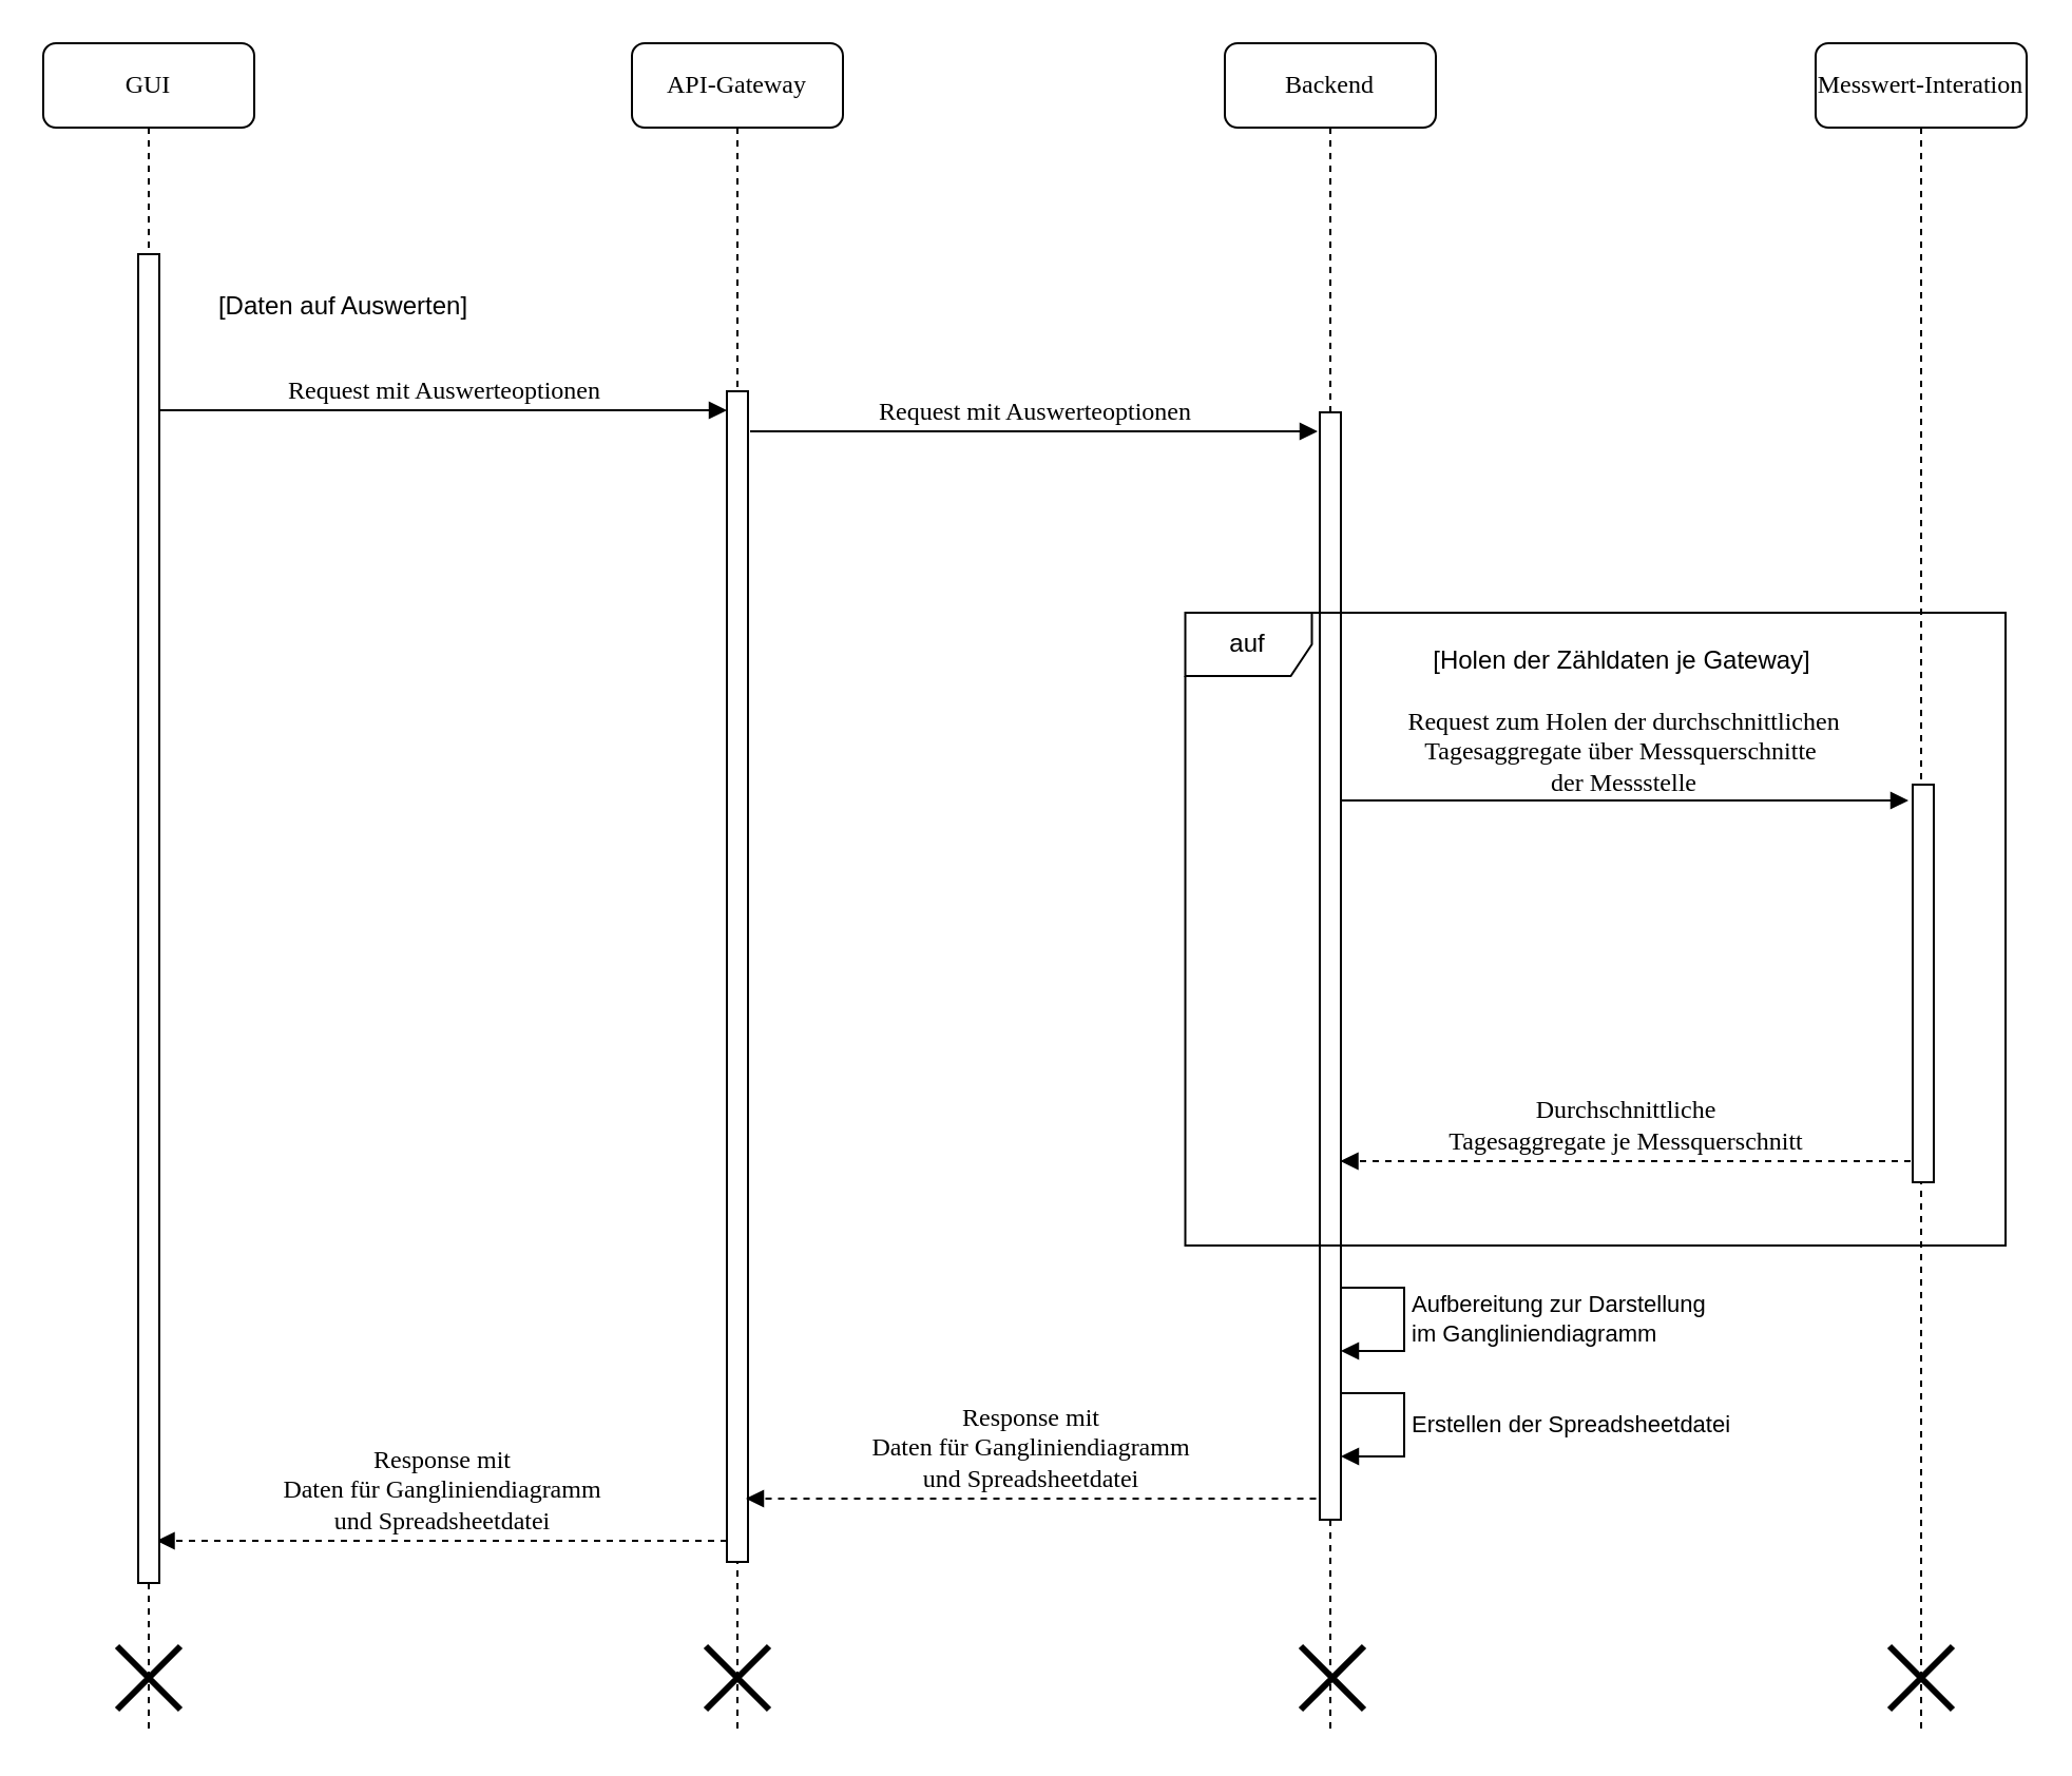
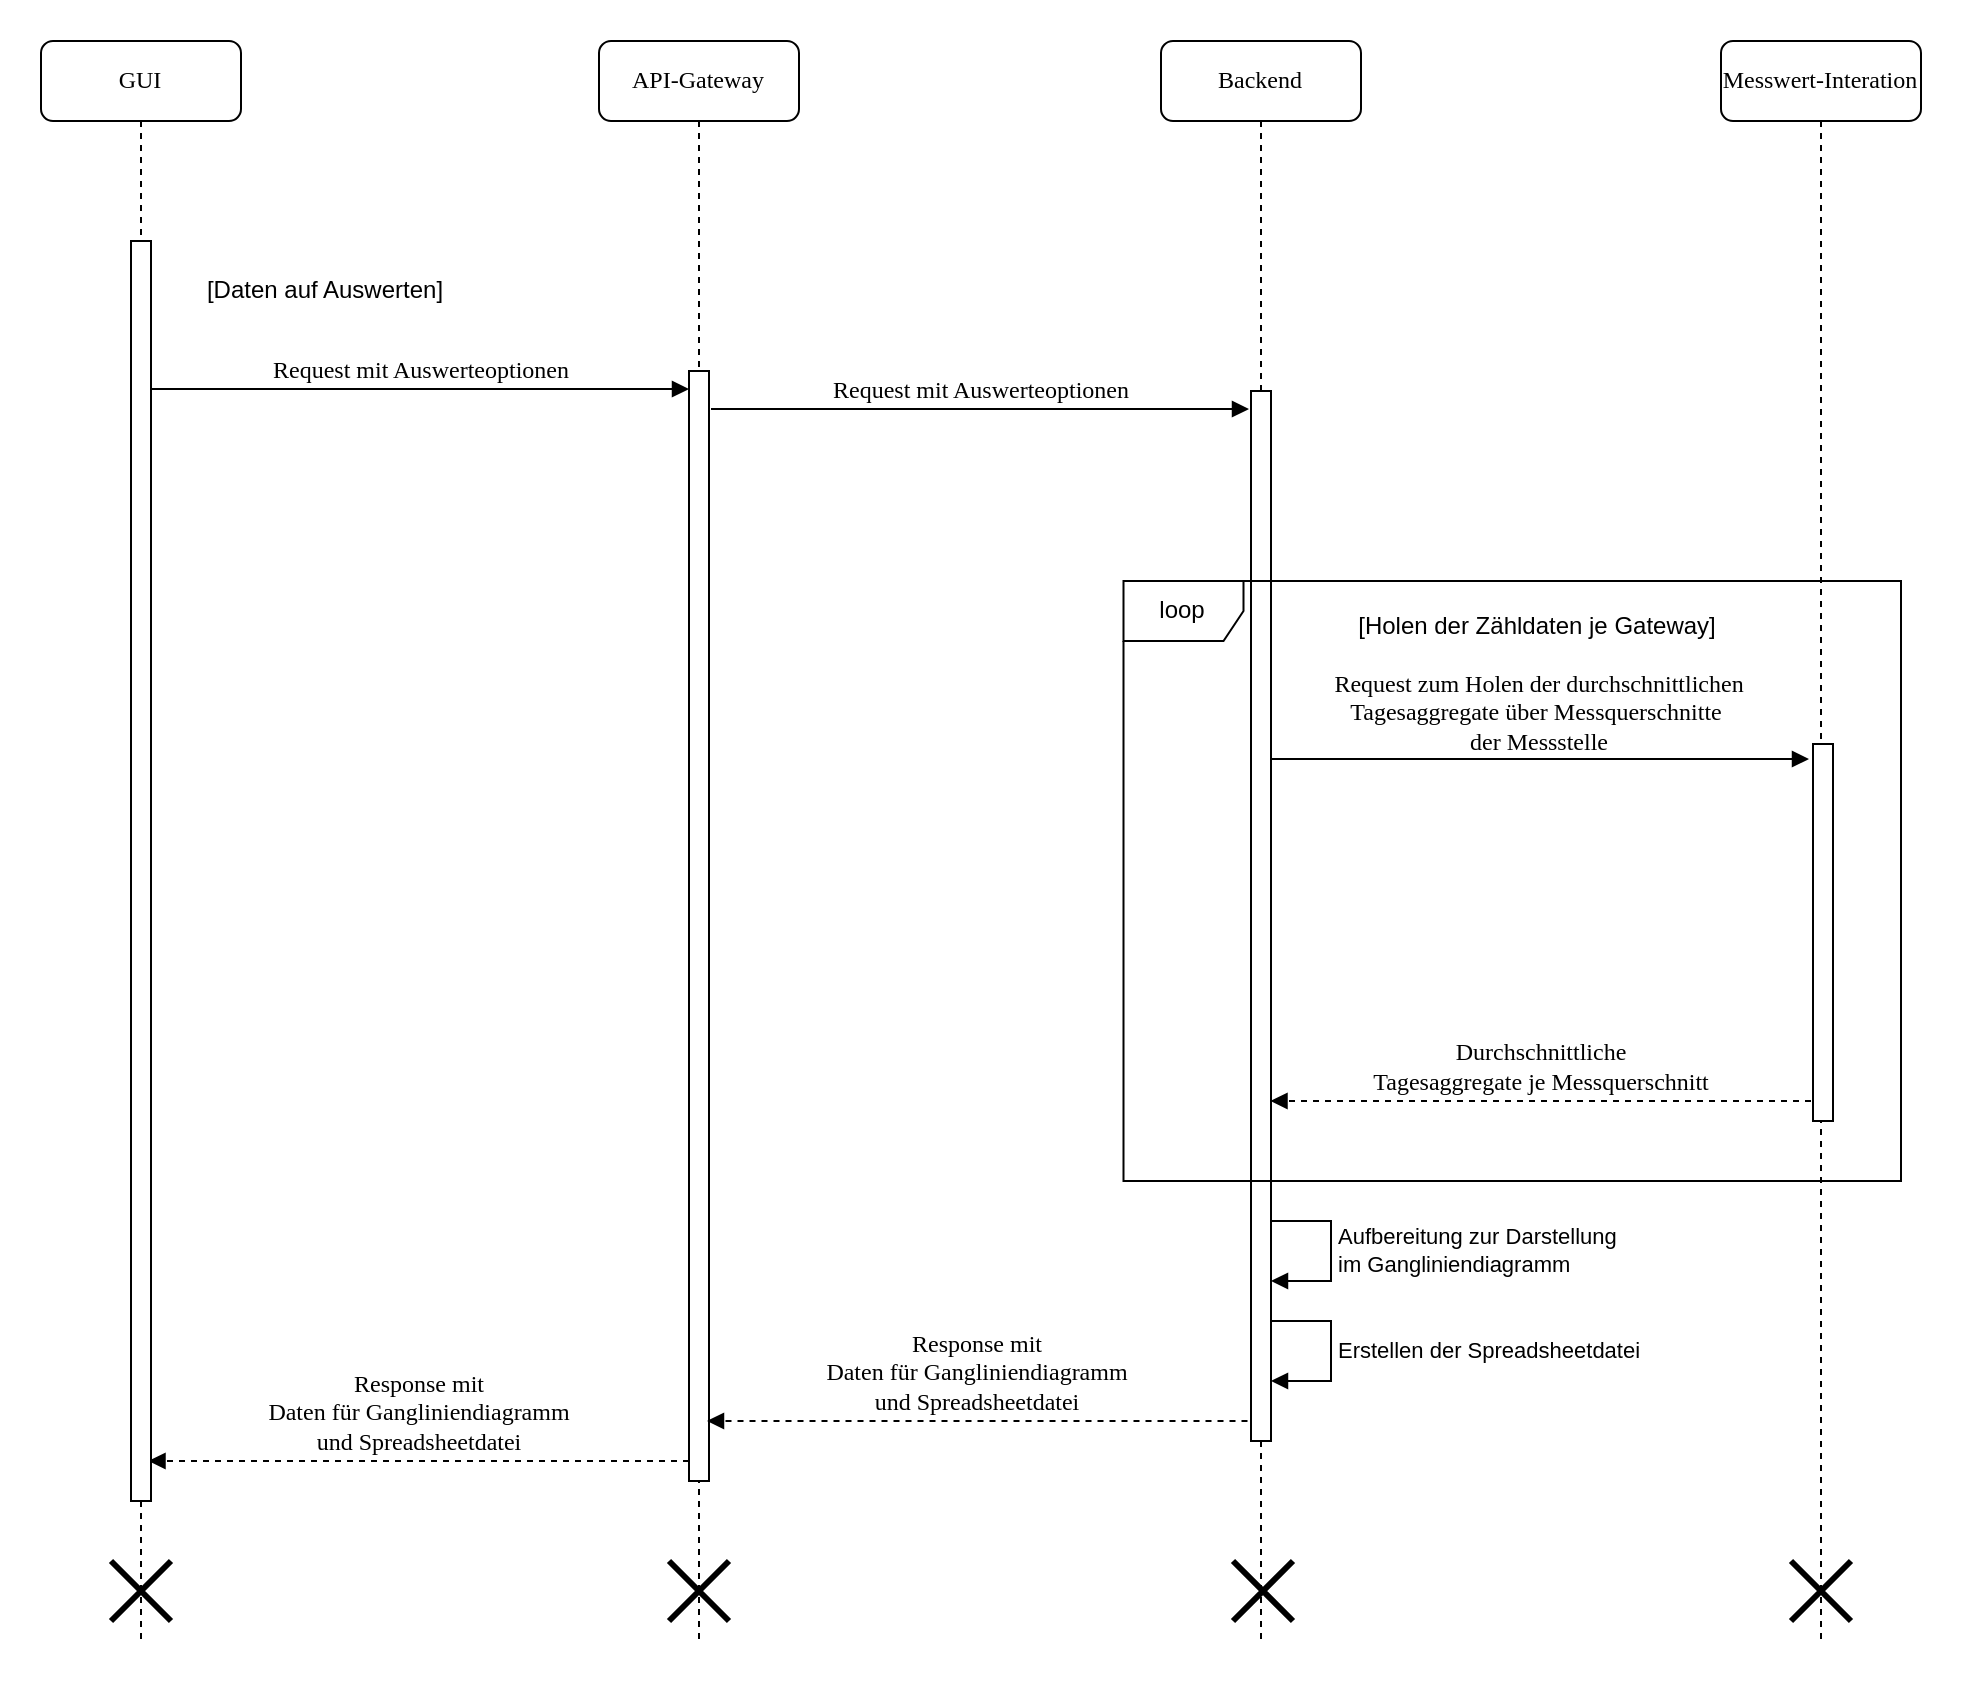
- <mxCell id="19" value="auf" style="shape=umlFrame;whiteSpace=wrap;html=1;pointerEvents=0;" parent="1" vertex="1"><mxGeometry x="561.25" y="290" width="388.75" height="300" as="geometry" /></mxCell>
+ <mxCell id="19" value="loop" style="shape=umlFrame;whiteSpace=wrap;html=1;pointerEvents=0;" parent="1" vertex="1"><mxGeometry x="561.25" y="290" width="388.75" height="300" as="geometry" /></mxCell>
